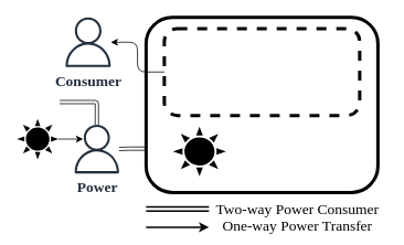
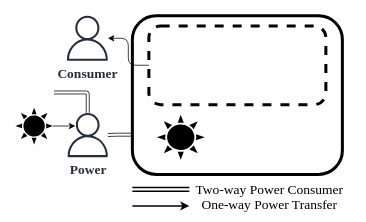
- <mxCell id="12" value="&lt;font style=&quot;font-size: 18px&quot; face=&quot;Times New Roman&quot;&gt;&lt;b&gt;Consumer&lt;/b&gt;&lt;/font&gt;" style="sketch=0;outlineConnect=0;fontColor=#232F3E;gradientColor=none;fillColor=#232F3D;strokeColor=none;dashed=0;verticalLabelPosition=bottom;verticalAlign=top;align=center;html=1;fontSize=12;fontStyle=0;aspect=fixed;pointerEvents=1;shape=mxgraph.aws4.user;" parent="1" vertex="1"><mxGeometry x="76" y="20.5" width="60" height="60" as="geometry" /></mxCell>
+ <mxCell id="12" value="&lt;font style=&quot;font-size: 18px&quot; face=&quot;Times New Roman&quot;&gt;&lt;b&gt;Consumer&lt;/b&gt;&lt;/font&gt;" style="sketch=0;outlineConnect=0;fontColor=#232F3E;gradientColor=none;fillColor=#232F3D;strokeColor=none;dashed=0;verticalLabelPosition=bottom;verticalAlign=top;align=center;html=1;fontSize=12;fontStyle=0;aspect=fixed;pointerEvents=1;shape=mxgraph.aws4.user;" parent="1" vertex="1"><mxGeometry x="86" y="20.5" width="60" height="60" as="geometry" /></mxCell>
